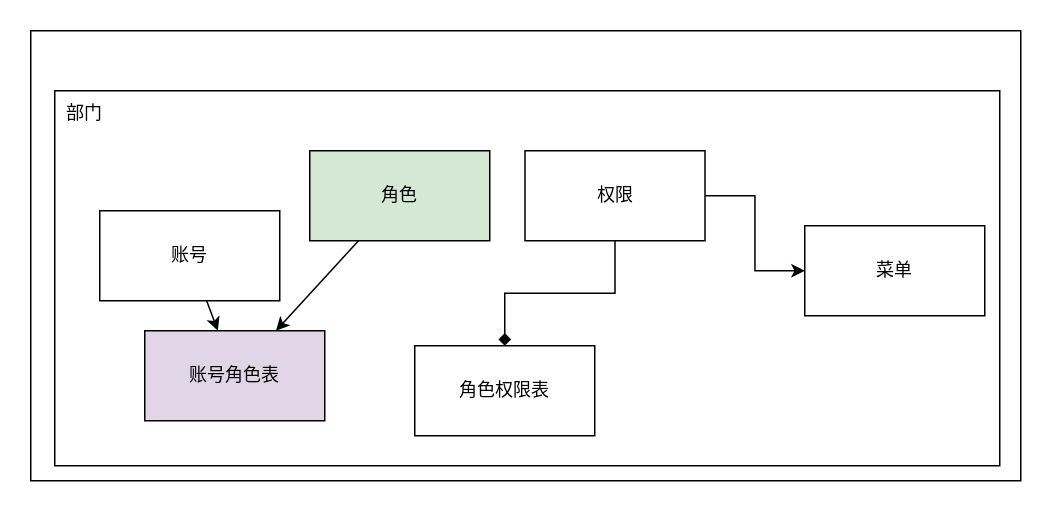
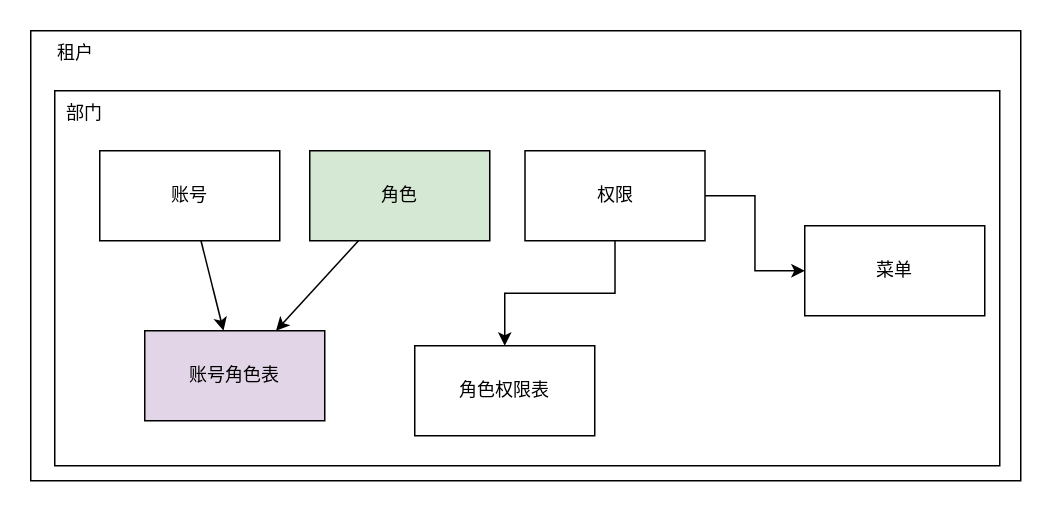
+ <mxCell id="3" value="租户" style="text;html=1;strokeColor=none;fillColor=none;align=center;verticalAlign=middle;whiteSpace=wrap;rounded=0;" vertex="1" parent="1"><mxGeometry x="20" y="20" width="60" height="30" as="geometry" /></mxCell>
- <mxCell id="6" value="账号" style="rounded=0;whiteSpace=wrap;html=1;" vertex="1" parent="1"><mxGeometry x="66" y="140" width="120" height="60" as="geometry" /></mxCell>
+ <mxCell id="6" value="账号" style="rounded=0;whiteSpace=wrap;html=1;" vertex="1" parent="1"><mxGeometry x="66" y="100" width="120" height="60" as="geometry" /></mxCell>
- <mxCell id="9" style="edgeStyle=orthogonalEdgeStyle;rounded=0;orthogonalLoop=1;jettySize=auto;html=1;entryX=0.5;entryY=0;entryDx=0;entryDy=0;endArrow=diamond;" edge="1" parent="1" source="11" target="13"><mxGeometry relative="1" as="geometry" /></mxCell>
+ <mxCell id="9" style="edgeStyle=orthogonalEdgeStyle;rounded=0;orthogonalLoop=1;jettySize=auto;html=1;entryX=0.5;entryY=0;entryDx=0;entryDy=0;" edge="1" parent="1" source="11" target="13"><mxGeometry relative="1" as="geometry" /></mxCell>
